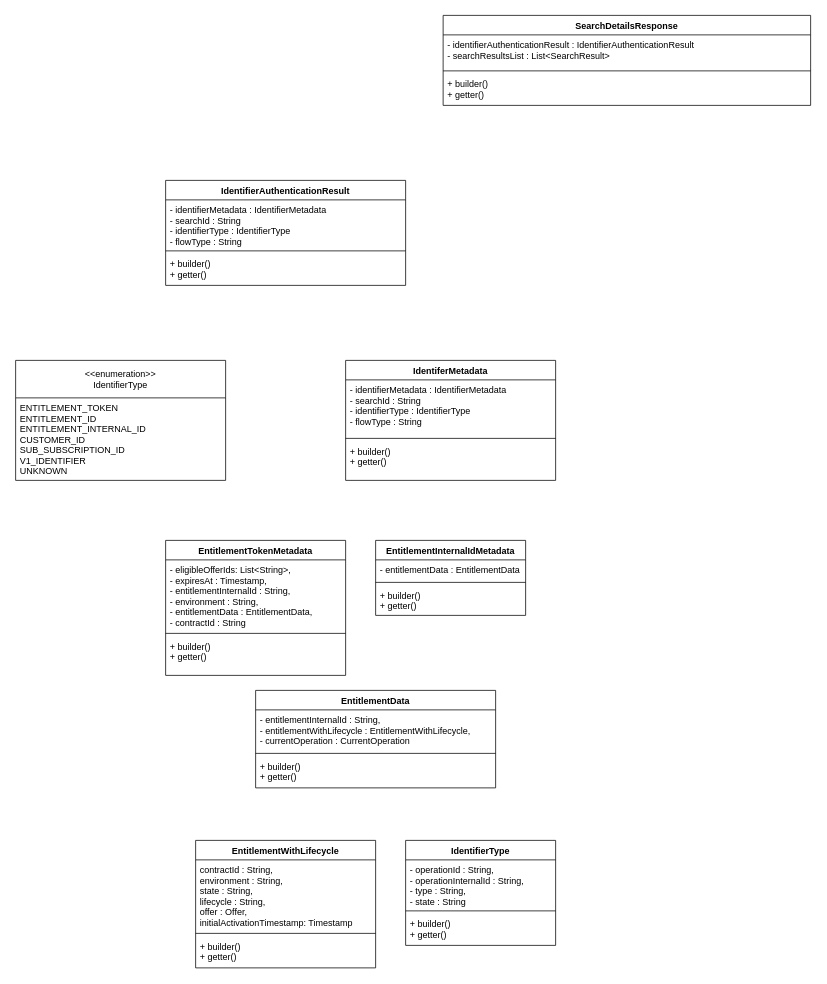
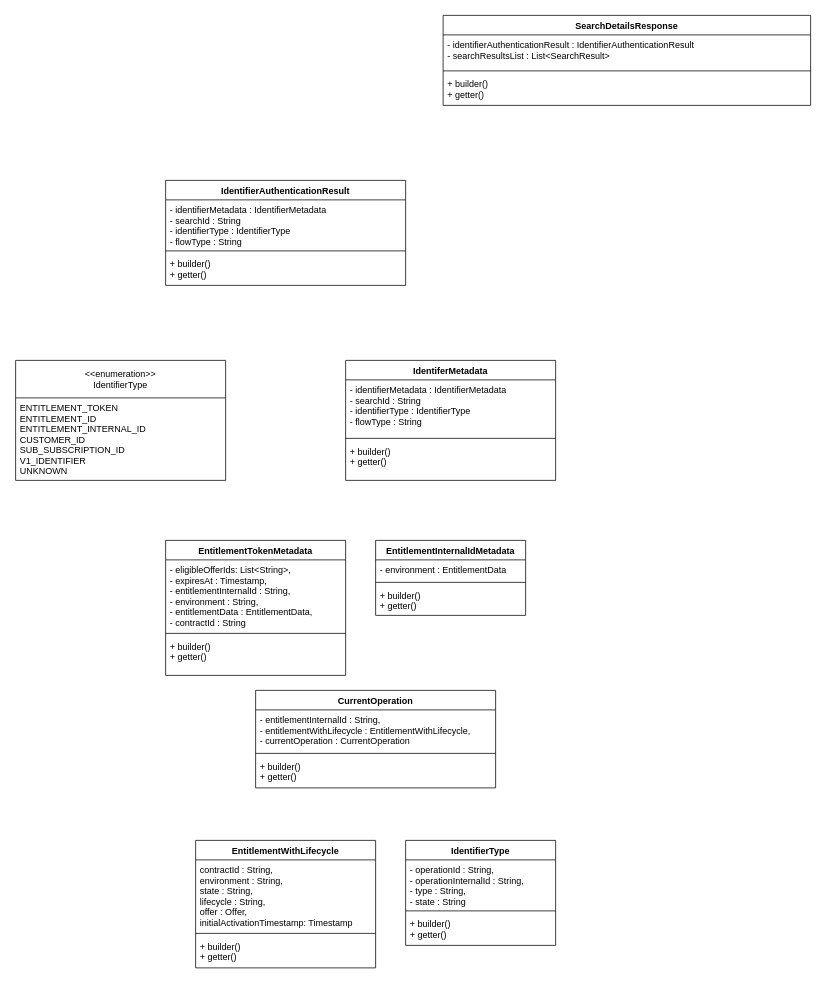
- <mxCell id="33" value="- entitlementData : EntitlementData" style="text;strokeColor=none;fillColor=none;align=left;verticalAlign=top;spacingLeft=4;spacingRight=4;overflow=hidden;rotatable=0;points=[[0,0.5],[1,0.5]];portConstraint=eastwest;" vertex="1" parent="32"><mxGeometry y="26" width="200" height="26" as="geometry" /></mxCell>
+ <mxCell id="33" value="- environment : EntitlementData" style="text;strokeColor=none;fillColor=none;align=left;verticalAlign=top;spacingLeft=4;spacingRight=4;overflow=hidden;rotatable=0;points=[[0,0.5],[1,0.5]];portConstraint=eastwest;" vertex="1" parent="32"><mxGeometry y="26" width="200" height="26" as="geometry" /></mxCell>
- <mxCell id="20" value="EntitlementData" style="swimlane;fontStyle=1;align=center;verticalAlign=top;childLayout=stackLayout;horizontal=1;startSize=26;horizontalStack=0;resizeParent=1;resizeParentMax=0;resizeLast=0;collapsible=1;marginBottom=0;" vertex="1" parent="1"><mxGeometry x="340" y="920" width="320" height="130" as="geometry" /></mxCell>
+ <mxCell id="20" value="CurrentOperation" style="swimlane;fontStyle=1;align=center;verticalAlign=top;childLayout=stackLayout;horizontal=1;startSize=26;horizontalStack=0;resizeParent=1;resizeParentMax=0;resizeLast=0;collapsible=1;marginBottom=0;" vertex="1" parent="1"><mxGeometry x="340" y="920" width="320" height="130" as="geometry" /></mxCell>
